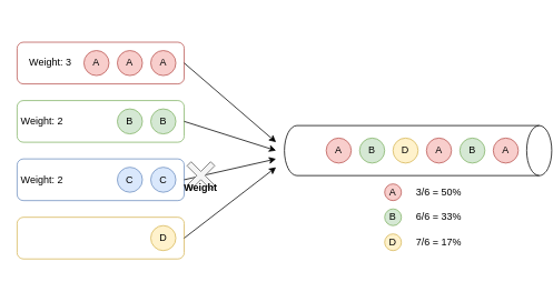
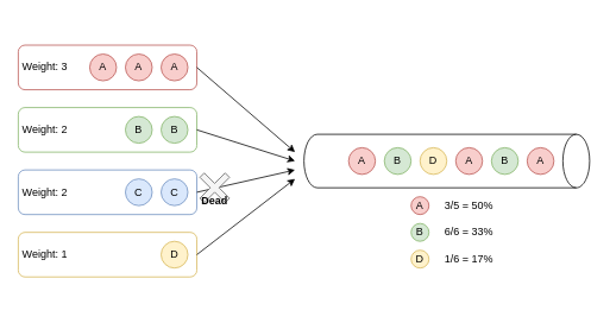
- <mxCell id="28" value="Weight: 3" style="text;html=1;strokeColor=none;fillColor=none;align=center;verticalAlign=middle;whiteSpace=wrap;rounded=0;" parent="1" vertex="1"><mxGeometry x="30" y="60" width="60" height="30" as="geometry" /></mxCell>
+ <mxCell id="28" value="Weight: 3" style="text;html=1;strokeColor=none;fillColor=none;align=center;verticalAlign=middle;whiteSpace=wrap;rounded=0;" parent="1" vertex="1"><mxGeometry x="20" y="60" width="60" height="30" as="geometry" /></mxCell>
- <mxCell id="20" value="Weight" style="text;html=1;strokeColor=none;fillColor=none;align=center;verticalAlign=middle;whiteSpace=wrap;rounded=0;fontStyle=1" parent="1" vertex="1"><mxGeometry x="210" y="210" width="60" height="30" as="geometry" /></mxCell>
+ <mxCell id="20" value="Dead" style="text;html=1;strokeColor=none;fillColor=none;align=center;verticalAlign=middle;whiteSpace=wrap;rounded=0;fontStyle=1" parent="1" vertex="1"><mxGeometry x="210" y="210" width="60" height="30" as="geometry" /></mxCell>
- <mxCell id="33" value="3/6 = 50%" style="text;html=1;strokeColor=none;fillColor=none;align=center;verticalAlign=middle;whiteSpace=wrap;rounded=0;" parent="1" vertex="1"><mxGeometry x="490" y="220" width="70" height="20" as="geometry" /></mxCell>
+ <mxCell id="33" value="3/5 = 50%" style="text;html=1;strokeColor=none;fillColor=none;align=center;verticalAlign=middle;whiteSpace=wrap;rounded=0;" parent="1" vertex="1"><mxGeometry x="490" y="220" width="70" height="20" as="geometry" /></mxCell>
+ <mxCell id="31" value="Weight: 1" style="text;html=1;strokeColor=none;fillColor=none;align=center;verticalAlign=middle;whiteSpace=wrap;rounded=0;" parent="1" vertex="1"><mxGeometry x="20" y="270" width="60" height="30" as="geometry" /></mxCell>
- <mxCell id="37" value="7/6 = 17%" style="text;html=1;strokeColor=none;fillColor=none;align=center;verticalAlign=middle;whiteSpace=wrap;rounded=0;" parent="1" vertex="1"><mxGeometry x="490" y="280" width="70" height="20" as="geometry" /></mxCell>
+ <mxCell id="37" value="1/6 = 17%" style="text;html=1;strokeColor=none;fillColor=none;align=center;verticalAlign=middle;whiteSpace=wrap;rounded=0;" parent="1" vertex="1"><mxGeometry x="490" y="280" width="70" height="20" as="geometry" /></mxCell>
